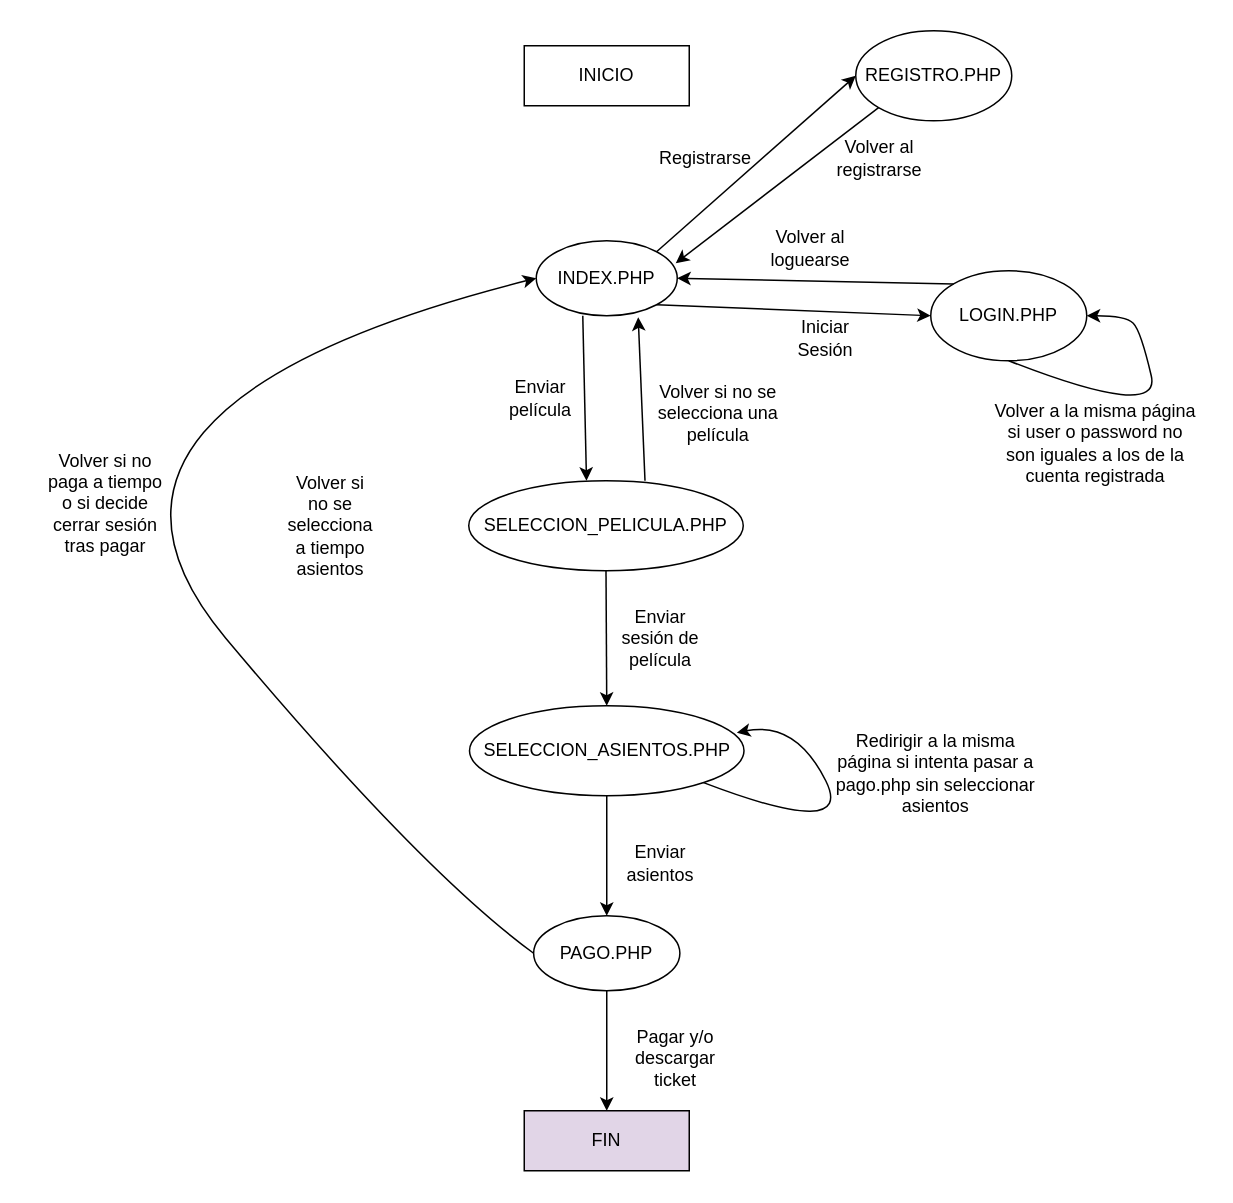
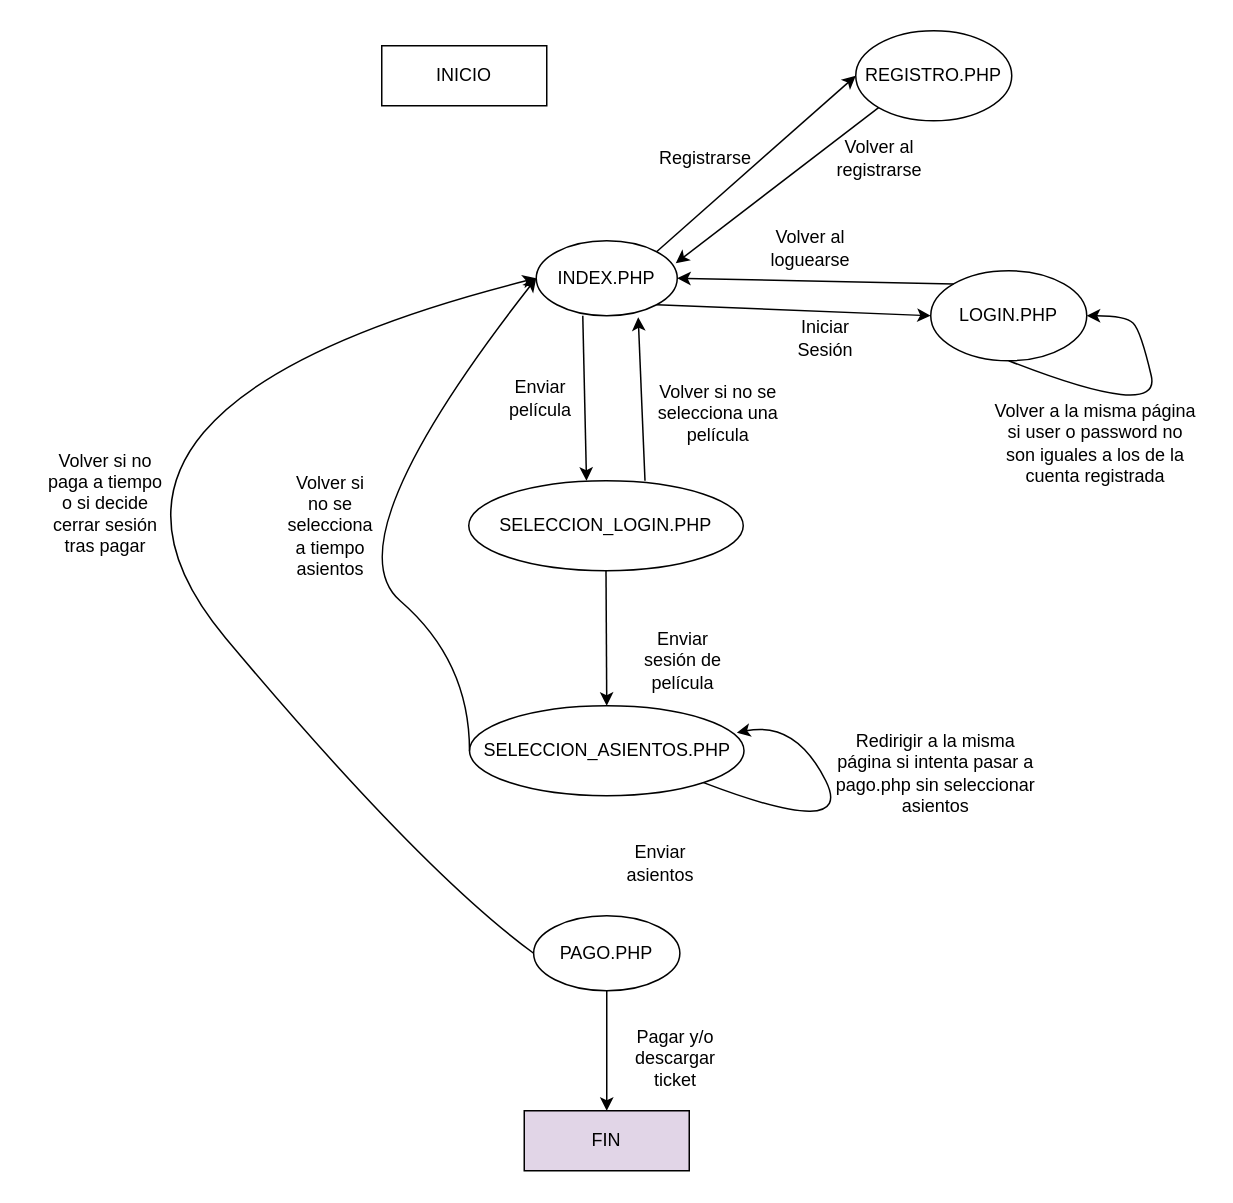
- <mxCell id="2" value="INICIO" style="rounded=0;whiteSpace=wrap;html=1;" vertex="1" parent="1"><mxGeometry x="349" y="30" width="110" height="40" as="geometry" /></mxCell>
+ <mxCell id="2" value="INICIO" style="rounded=0;whiteSpace=wrap;html=1;" vertex="1" parent="1"><mxGeometry x="254" y="30" width="110" height="40" as="geometry" /></mxCell>
+ <mxCell id="15" value="" style="curved=1;endArrow=classic;html=1;rounded=0;exitX=0;exitY=0.5;exitDx=0;exitDy=0;entryX=0;entryY=0.5;entryDx=0;entryDy=0;" edge="1" parent="1" source="13" target="3"><mxGeometry width="50" height="50" relative="1" as="geometry"><mxPoint x="262.5" y="440" as="sourcePoint" /><mxPoint x="312.5" y="390" as="targetPoint" /><Array as="points"><mxPoint x="312.5" y="440" /><mxPoint x="220" y="360" /></Array></mxGeometry></mxCell>
- <mxCell id="10" value="SELECCION_PELICULA.PHP" style="ellipse;whiteSpace=wrap;html=1;" vertex="1" parent="1"><mxGeometry x="312" y="320" width="183" height="60" as="geometry" /></mxCell>
+ <mxCell id="10" value="SELECCION_LOGIN.PHP" style="ellipse;whiteSpace=wrap;html=1;" vertex="1" parent="1"><mxGeometry x="312" y="320" width="183" height="60" as="geometry" /></mxCell>
- <mxCell id="25" value="Enviar sesión de película" style="text;html=1;align=center;verticalAlign=middle;whiteSpace=wrap;rounded=0;" vertex="1" parent="1"><mxGeometry x="410" y="410" width="60" height="30" as="geometry" /></mxCell>
+ <mxCell id="25" value="Enviar sesión de película" style="text;html=1;align=center;verticalAlign=middle;whiteSpace=wrap;rounded=0;" vertex="1" parent="1"><mxGeometry x="425" y="425" width="60" height="30" as="geometry" /></mxCell>
- <mxCell id="17" value="" style="endArrow=classic;html=1;rounded=0;entryX=0.5;entryY=0;entryDx=0;entryDy=0;exitX=0.5;exitY=1;exitDx=0;exitDy=0;" edge="1" parent="1" source="13" target="16"><mxGeometry width="50" height="50" relative="1" as="geometry"><mxPoint x="380" y="490" as="sourcePoint" /><mxPoint x="430" y="440" as="targetPoint" /></mxGeometry></mxCell>
